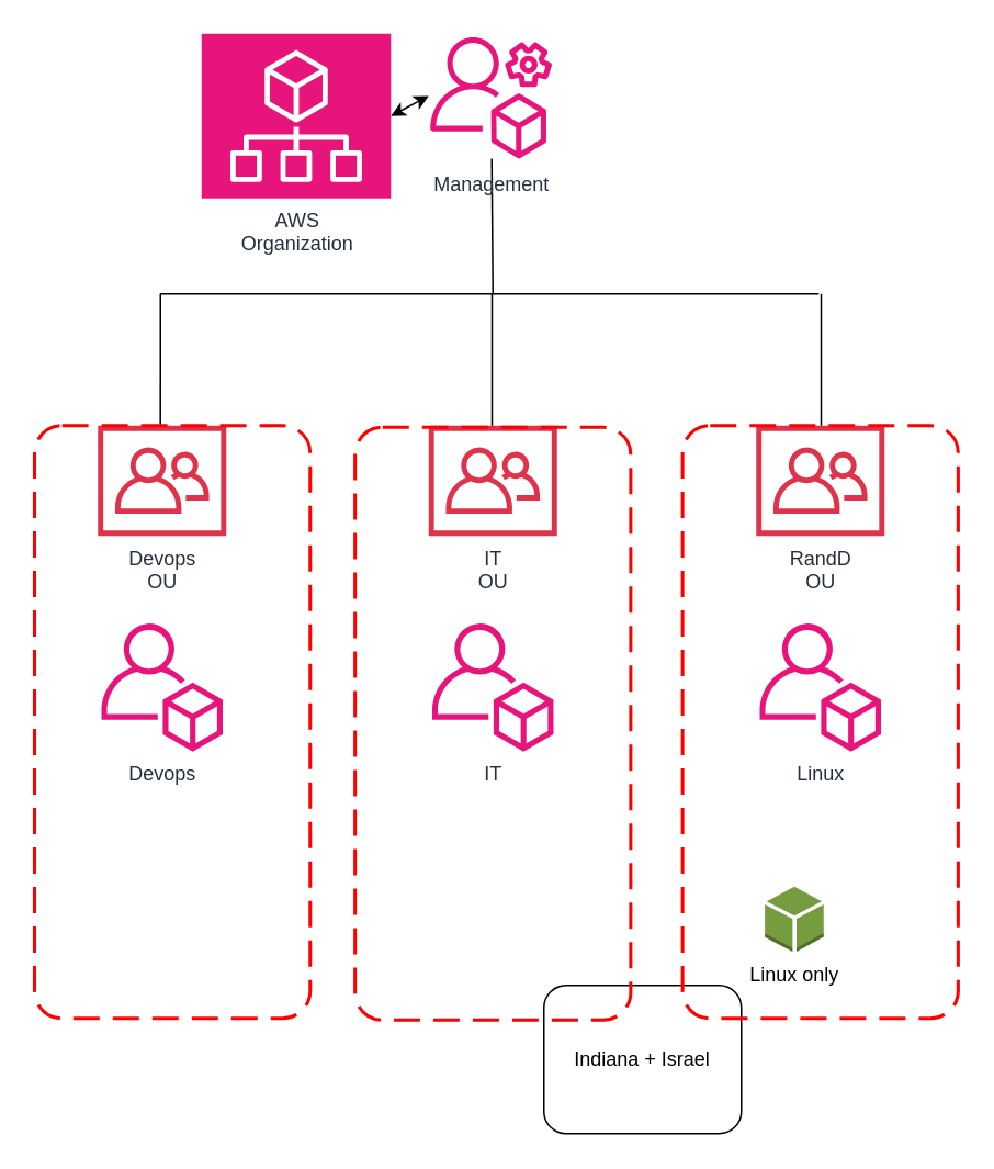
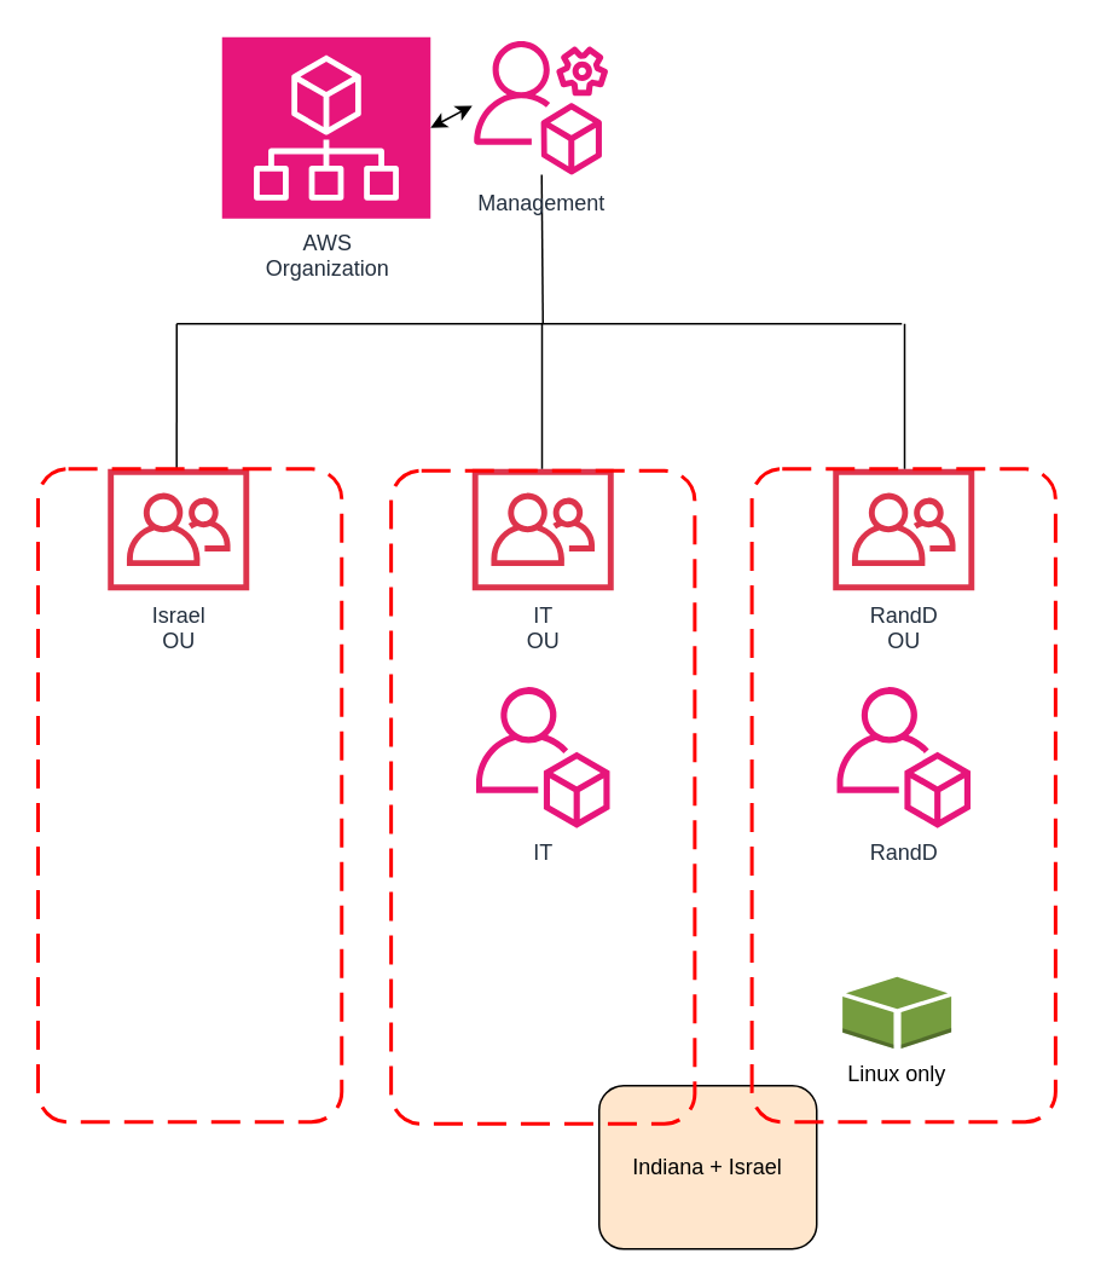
- <mxCell id="7" value="Devops&lt;div&gt;OU&lt;/div&gt;" style="sketch=0;outlineConnect=0;fontColor=#232F3E;gradientColor=none;fillColor=#DD344C;strokeColor=none;dashed=0;verticalLabelPosition=bottom;verticalAlign=top;align=center;html=1;fontSize=12;fontStyle=0;aspect=fixed;pointerEvents=1;shape=mxgraph.aws4.organizations_organizational_unit;" parent="1" vertex="1"><mxGeometry x="59" y="258" width="78" height="67" as="geometry" /></mxCell>
+ <mxCell id="7" value="Israel&lt;div&gt;OU&lt;/div&gt;" style="sketch=0;outlineConnect=0;fontColor=#232F3E;gradientColor=none;fillColor=#DD344C;strokeColor=none;dashed=0;verticalLabelPosition=bottom;verticalAlign=top;align=center;html=1;fontSize=12;fontStyle=0;aspect=fixed;pointerEvents=1;shape=mxgraph.aws4.organizations_organizational_unit;" parent="1" vertex="1"><mxGeometry x="59" y="258" width="78" height="67" as="geometry" /></mxCell>
- <mxCell id="4" value="Devops" style="sketch=0;outlineConnect=0;fontColor=#232F3E;gradientColor=none;fillColor=#E7157B;strokeColor=none;dashed=0;verticalLabelPosition=bottom;verticalAlign=top;align=center;html=1;fontSize=12;fontStyle=0;aspect=fixed;pointerEvents=1;shape=mxgraph.aws4.organizations_account;" parent="1" vertex="1"><mxGeometry x="61" y="378" width="74" height="78" as="geometry" /></mxCell>
- <mxCell id="5" value="Linux" style="sketch=0;outlineConnect=0;fontColor=#232F3E;gradientColor=none;fillColor=#E7157B;strokeColor=none;dashed=0;verticalLabelPosition=bottom;verticalAlign=top;align=center;html=1;fontSize=12;fontStyle=0;aspect=fixed;pointerEvents=1;shape=mxgraph.aws4.organizations_account;" parent="1" vertex="1"><mxGeometry x="461" y="378" width="74" height="78" as="geometry" /></mxCell>
+ <mxCell id="5" value="RandD" style="sketch=0;outlineConnect=0;fontColor=#232F3E;gradientColor=none;fillColor=#E7157B;strokeColor=none;dashed=0;verticalLabelPosition=bottom;verticalAlign=top;align=center;html=1;fontSize=12;fontStyle=0;aspect=fixed;pointerEvents=1;shape=mxgraph.aws4.organizations_account;" parent="1" vertex="1"><mxGeometry x="461" y="378" width="74" height="78" as="geometry" /></mxCell>
- <mxCell id="20" value="Linux only" style="outlineConnect=0;dashed=0;verticalLabelPosition=bottom;verticalAlign=top;align=center;html=1;shape=mxgraph.aws3.resources;fillColor=#759C3E;gradientColor=none;" vertex="1" parent="1"><mxGeometry x="464.25" y="538" width="35.75" height="39.5" as="geometry" /></mxCell>
+ <mxCell id="20" value="Linux only" style="outlineConnect=0;dashed=0;verticalLabelPosition=bottom;verticalAlign=top;align=center;html=1;shape=mxgraph.aws3.resources;fillColor=#759C3E;gradientColor=none;" vertex="1" parent="1"><mxGeometry x="464.25" y="538" width="60" height="39.5" as="geometry" /></mxCell>
- <mxCell id="2" value="Indiana + Israel" style="rounded=1;whiteSpace=wrap;html=1;" vertex="1" parent="1"><mxGeometry x="330" y="598" width="120" height="90" as="geometry" /></mxCell>
+ <mxCell id="2" value="Indiana + Israel" style="rounded=1;whiteSpace=wrap;html=1;fillColor=#ffe6cc;" vertex="1" parent="1"><mxGeometry x="330" y="598" width="120" height="90" as="geometry" /></mxCell>
